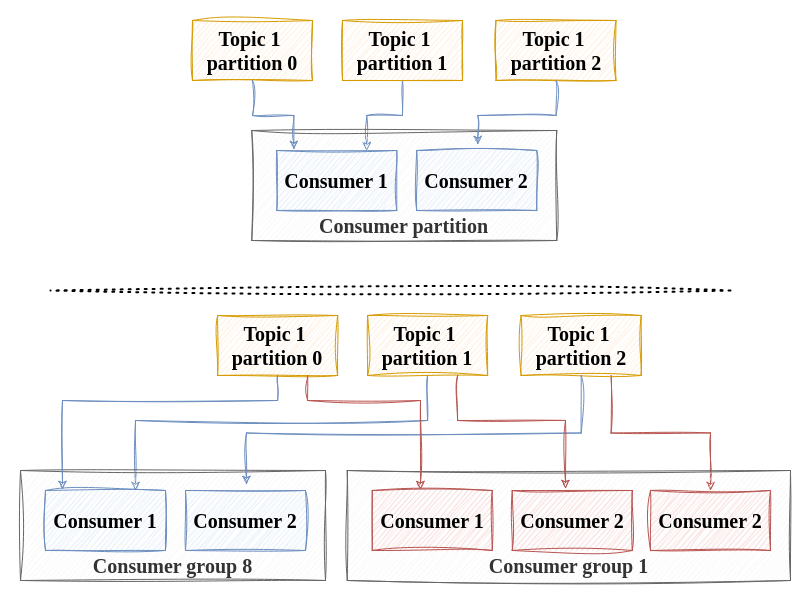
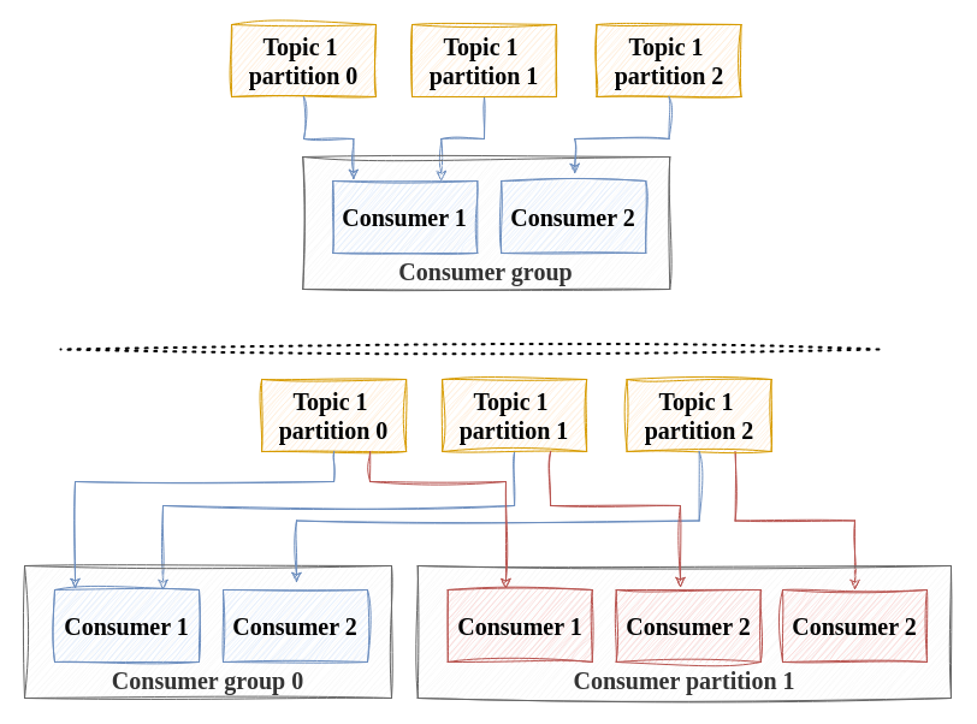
- <mxCell id="6" value="&lt;b&gt;Consumer partition&lt;/b&gt;" style="rounded=0;whiteSpace=wrap;html=1;sketch=1;hachureGap=4;jiggle=2;curveFitting=1;fontFamily=Architects Daughter;fontSource=https%3A%2F%2Ffonts.googleapis.com%2Fcss%3Ffamily%3DArchitects%2BDaughter;fontSize=20;verticalAlign=bottom;fillColor=#f5f5f5;fontColor=#333333;strokeColor=#666666;" vertex="1" parent="1"><mxGeometry x="251.25" y="130" width="305" height="110" as="geometry" /></mxCell>
+ <mxCell id="6" value="&lt;b&gt;Consumer group&lt;/b&gt;" style="rounded=0;whiteSpace=wrap;html=1;sketch=1;hachureGap=4;jiggle=2;curveFitting=1;fontFamily=Architects Daughter;fontSource=https%3A%2F%2Ffonts.googleapis.com%2Fcss%3Ffamily%3DArchitects%2BDaughter;fontSize=20;verticalAlign=bottom;fillColor=#f5f5f5;fontColor=#333333;strokeColor=#666666;" vertex="1" parent="1"><mxGeometry x="251.25" y="130" width="305" height="110" as="geometry" /></mxCell>
- <mxCell id="16" value="&lt;b&gt;Consumer group 8&lt;/b&gt;" style="rounded=0;whiteSpace=wrap;html=1;sketch=1;hachureGap=4;jiggle=2;curveFitting=1;fontFamily=Architects Daughter;fontSource=https%3A%2F%2Ffonts.googleapis.com%2Fcss%3Ffamily%3DArchitects%2BDaughter;fontSize=20;verticalAlign=bottom;fillColor=#f5f5f5;fontColor=#333333;strokeColor=#666666;" vertex="1" parent="1"><mxGeometry x="20" y="470" width="305" height="110" as="geometry" /></mxCell>
+ <mxCell id="16" value="&lt;b&gt;Consumer group 0&lt;/b&gt;" style="rounded=0;whiteSpace=wrap;html=1;sketch=1;hachureGap=4;jiggle=2;curveFitting=1;fontFamily=Architects Daughter;fontSource=https%3A%2F%2Ffonts.googleapis.com%2Fcss%3Ffamily%3DArchitects%2BDaughter;fontSize=20;verticalAlign=bottom;fillColor=#f5f5f5;fontColor=#333333;strokeColor=#666666;" vertex="1" parent="1"><mxGeometry x="20" y="470" width="305" height="110" as="geometry" /></mxCell>
- <mxCell id="21" value="&lt;b&gt;Consumer group 1&lt;/b&gt;" style="rounded=0;whiteSpace=wrap;html=1;sketch=1;hachureGap=4;jiggle=2;curveFitting=1;fontFamily=Architects Daughter;fontSource=https%3A%2F%2Ffonts.googleapis.com%2Fcss%3Ffamily%3DArchitects%2BDaughter;fontSize=20;verticalAlign=bottom;fillColor=#f5f5f5;fontColor=#333333;strokeColor=#666666;" vertex="1" parent="1"><mxGeometry x="346.75" y="470" width="443.25" height="110" as="geometry" /></mxCell>
+ <mxCell id="21" value="&lt;b&gt;Consumer partition 1&lt;/b&gt;" style="rounded=0;whiteSpace=wrap;html=1;sketch=1;hachureGap=4;jiggle=2;curveFitting=1;fontFamily=Architects Daughter;fontSource=https%3A%2F%2Ffonts.googleapis.com%2Fcss%3Ffamily%3DArchitects%2BDaughter;fontSize=20;verticalAlign=bottom;fillColor=#f5f5f5;fontColor=#333333;strokeColor=#666666;" vertex="1" parent="1"><mxGeometry x="346.75" y="470" width="443.25" height="110" as="geometry" /></mxCell>
